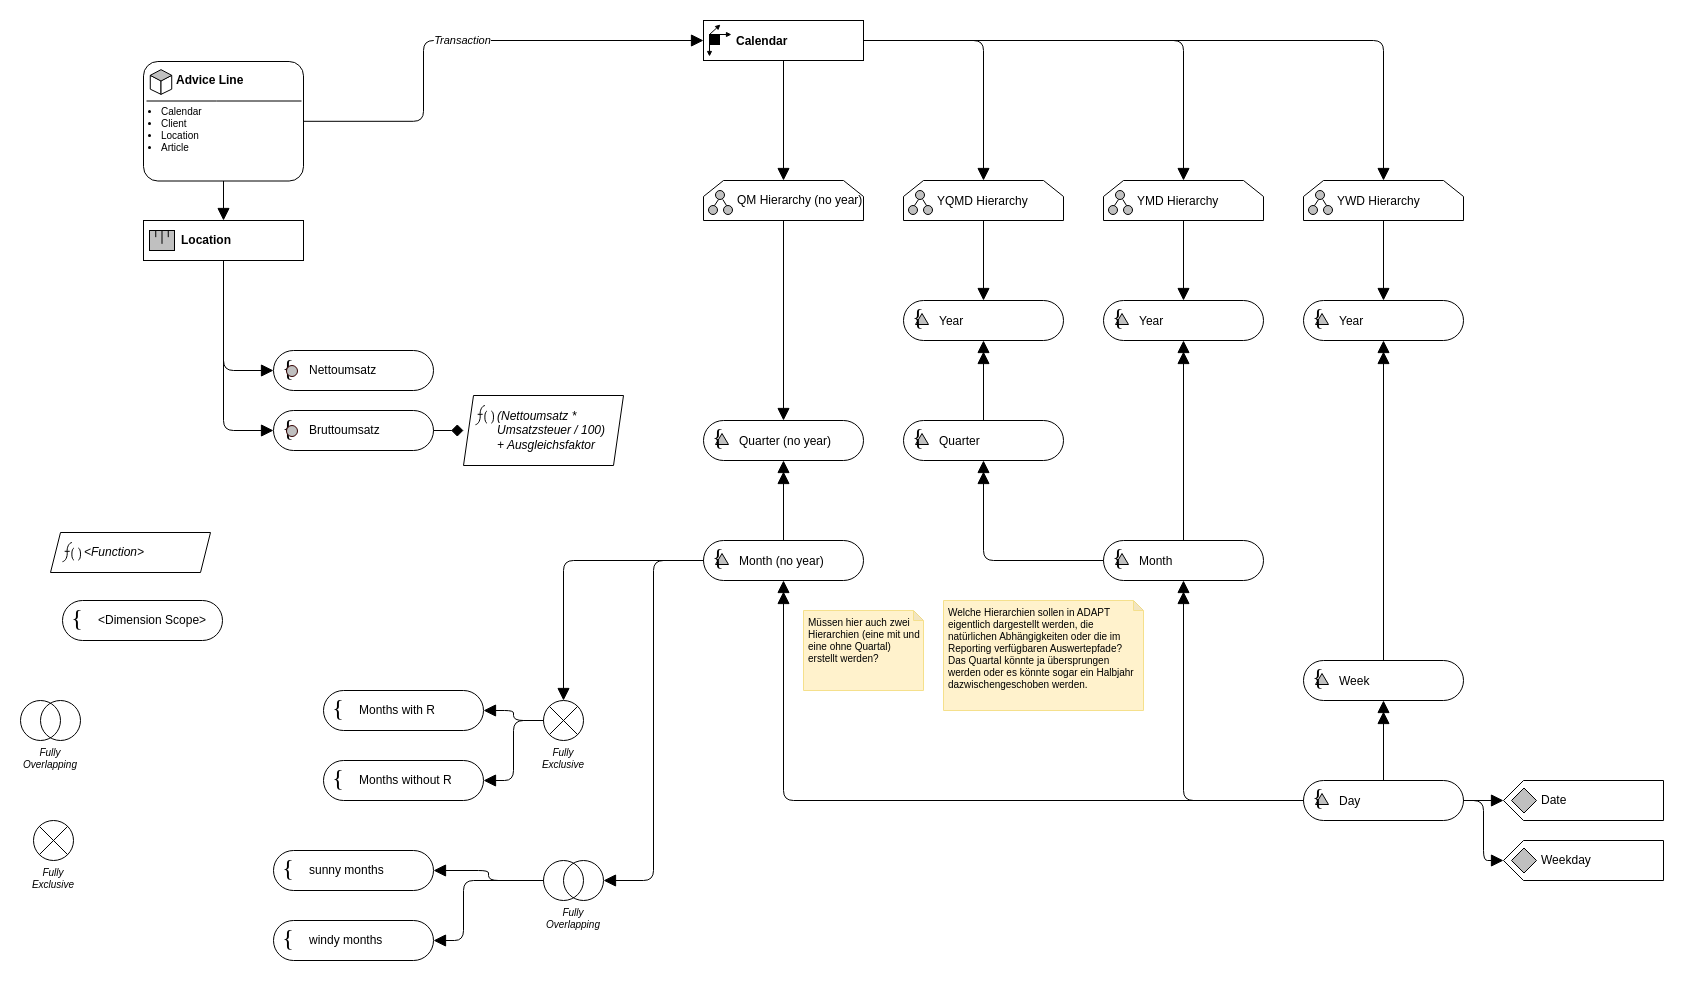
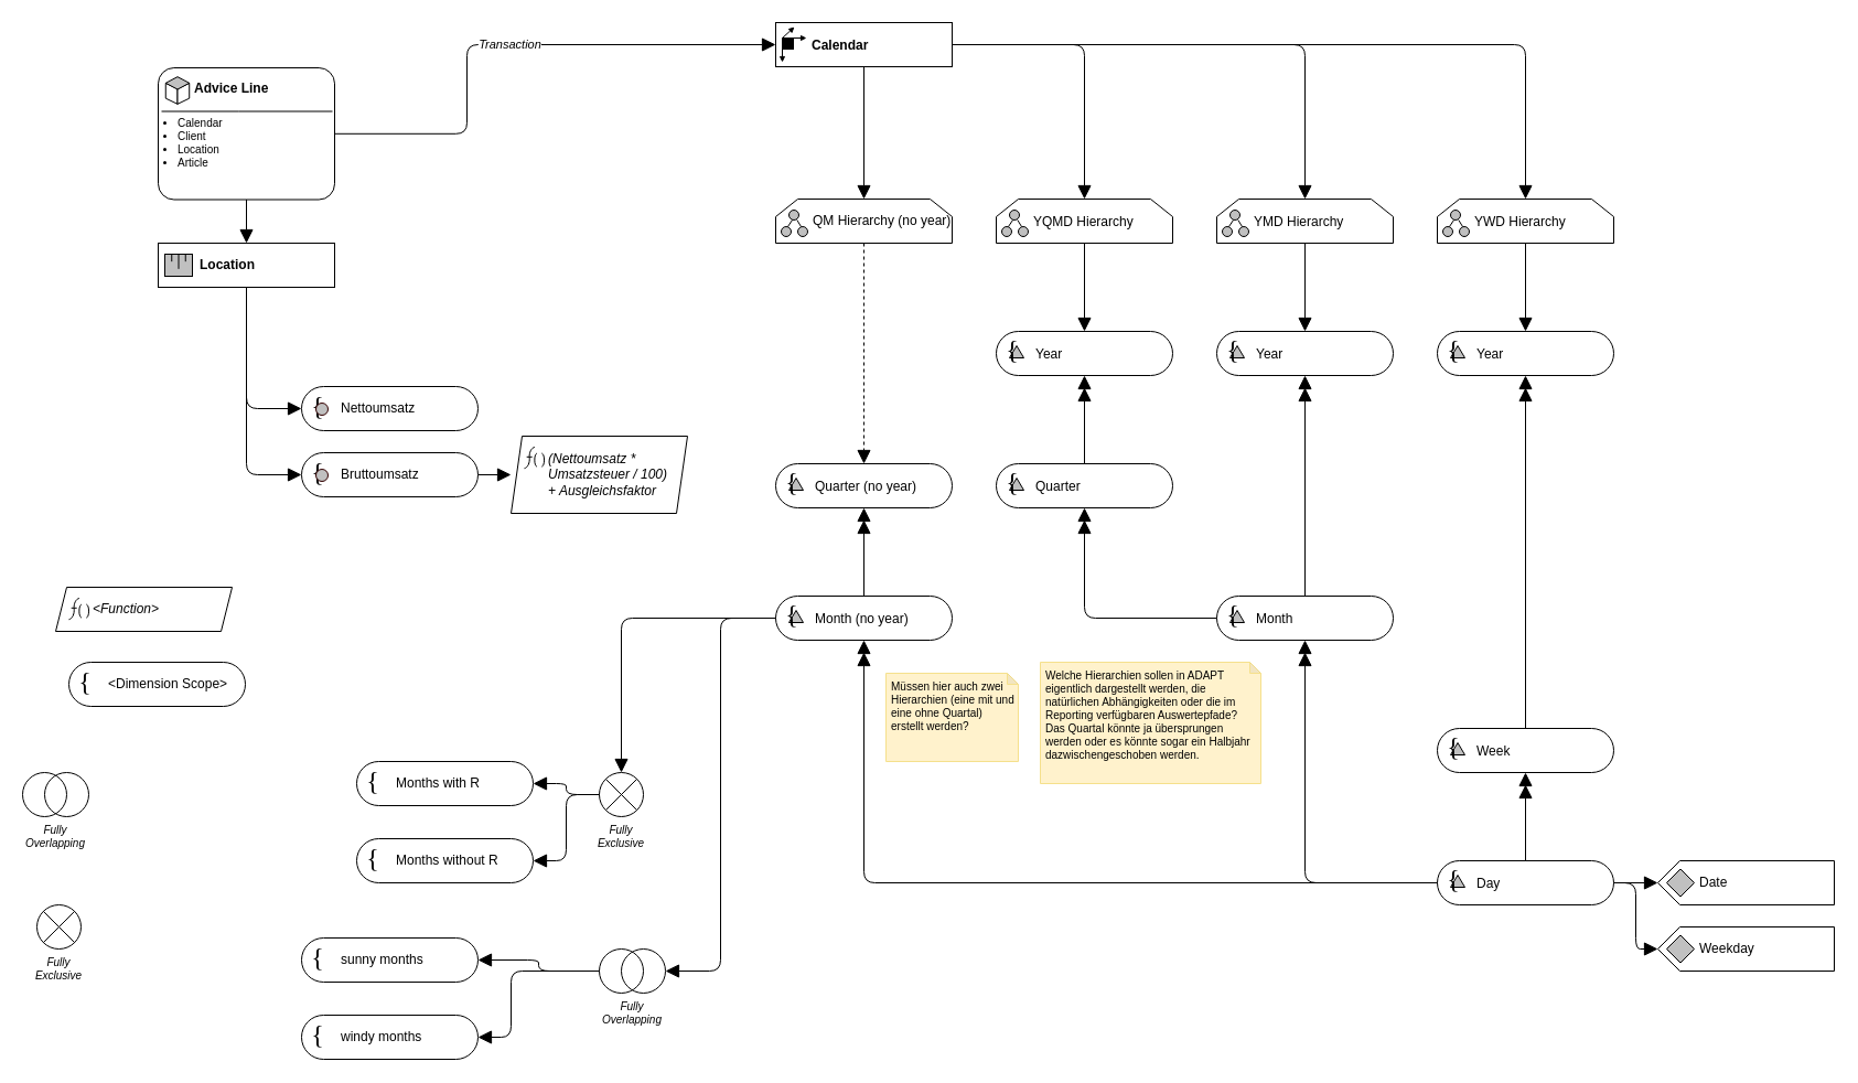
- <mxCell id="76" value="" style="vsdxID=5;startArrow=none;endArrow=block;startSize=10;endSize=10;strokeColor=#000000;spacingTop=2;spacingBottom=2;spacingLeft=2;spacingRight=2;verticalAlign=middle;html=1;labelBackgroundColor=#FFFFFF;rounded=1;jumpStyle=arc;startFill=0;endFill=1;fontStyle=2;labelBorderColor=none;edgeStyle=orthogonalEdgeStyle;" edge="1" parent="1" source="8" target="44"><mxGeometry relative="1" as="geometry"><mxPoint x="993" y="330" as="sourcePoint" /><mxPoint x="993" y="390" as="targetPoint" /><mxPoint as="offset" /></mxGeometry></mxCell>
+ <mxCell id="76" value="" style="vsdxID=5;startArrow=none;endArrow=block;startSize=10;endSize=10;strokeColor=#000000;spacingTop=2;spacingBottom=2;spacingLeft=2;spacingRight=2;verticalAlign=middle;html=1;labelBackgroundColor=#FFFFFF;rounded=1;jumpStyle=arc;startFill=0;endFill=1;fontStyle=2;labelBorderColor=none;edgeStyle=orthogonalEdgeStyle;dashed=1;" edge="1" parent="1" source="8" target="44"><mxGeometry relative="1" as="geometry"><mxPoint x="993" y="330" as="sourcePoint" /><mxPoint x="993" y="390" as="targetPoint" /><mxPoint as="offset" /></mxGeometry></mxCell>
- <mxCell id="140" value="" style="vsdxID=5;startArrow=none;endArrow=diamond;startSize=10;endSize=10;strokeColor=#000000;spacingTop=2;spacingBottom=2;spacingLeft=2;spacingRight=2;verticalAlign=middle;html=1;labelBackgroundColor=#FFFFFF;rounded=1;jumpStyle=arc;startFill=0;endFill=1;fontStyle=2;labelBorderColor=none;edgeStyle=orthogonalEdgeStyle;" edge="1" parent="1" source="127" target="133"><mxGeometry relative="1" as="geometry"><mxPoint x="443" y="280" as="sourcePoint" /><mxPoint x="443" y="360" as="targetPoint" /><mxPoint as="offset" /></mxGeometry></mxCell>
+ <mxCell id="140" value="" style="vsdxID=5;startArrow=none;endArrow=block;startSize=10;endSize=10;strokeColor=#000000;spacingTop=2;spacingBottom=2;spacingLeft=2;spacingRight=2;verticalAlign=middle;html=1;labelBackgroundColor=#FFFFFF;rounded=1;jumpStyle=arc;startFill=0;endFill=1;fontStyle=2;labelBorderColor=none;edgeStyle=orthogonalEdgeStyle;" edge="1" parent="1" source="127" target="133"><mxGeometry relative="1" as="geometry"><mxPoint x="443" y="280" as="sourcePoint" /><mxPoint x="443" y="360" as="targetPoint" /><mxPoint as="offset" /></mxGeometry></mxCell>
